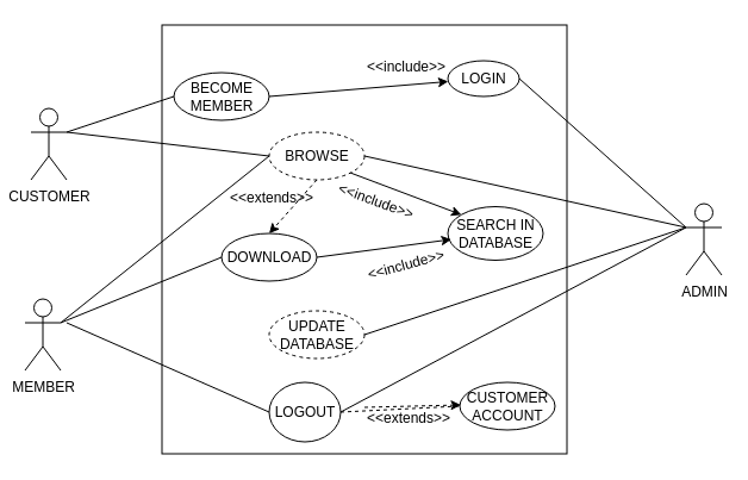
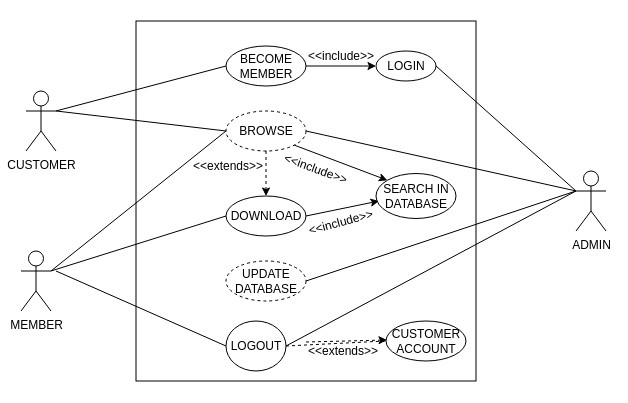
- <mxCell id="5" value="BECOME&lt;br&gt;MEMBER" style="ellipse;whiteSpace=wrap;html=1;" vertex="1" parent="1"><mxGeometry x="145.5" y="60.5" width="80" height="40" as="geometry" /></mxCell>
+ <mxCell id="5" value="BECOME&lt;br&gt;MEMBER" style="ellipse;whiteSpace=wrap;html=1;" vertex="1" parent="1"><mxGeometry x="225.5" y="45.5" width="80" height="40" as="geometry" /></mxCell>
- <mxCell id="6" value="DOWNLOAD" style="ellipse;whiteSpace=wrap;html=1;" vertex="1" parent="1"><mxGeometry x="185.5" y="195.5" width="80" height="40" as="geometry" /></mxCell>
+ <mxCell id="6" value="DOWNLOAD" style="ellipse;whiteSpace=wrap;html=1;" vertex="1" parent="1"><mxGeometry x="225.5" y="195.5" width="80" height="40" as="geometry" /></mxCell>
